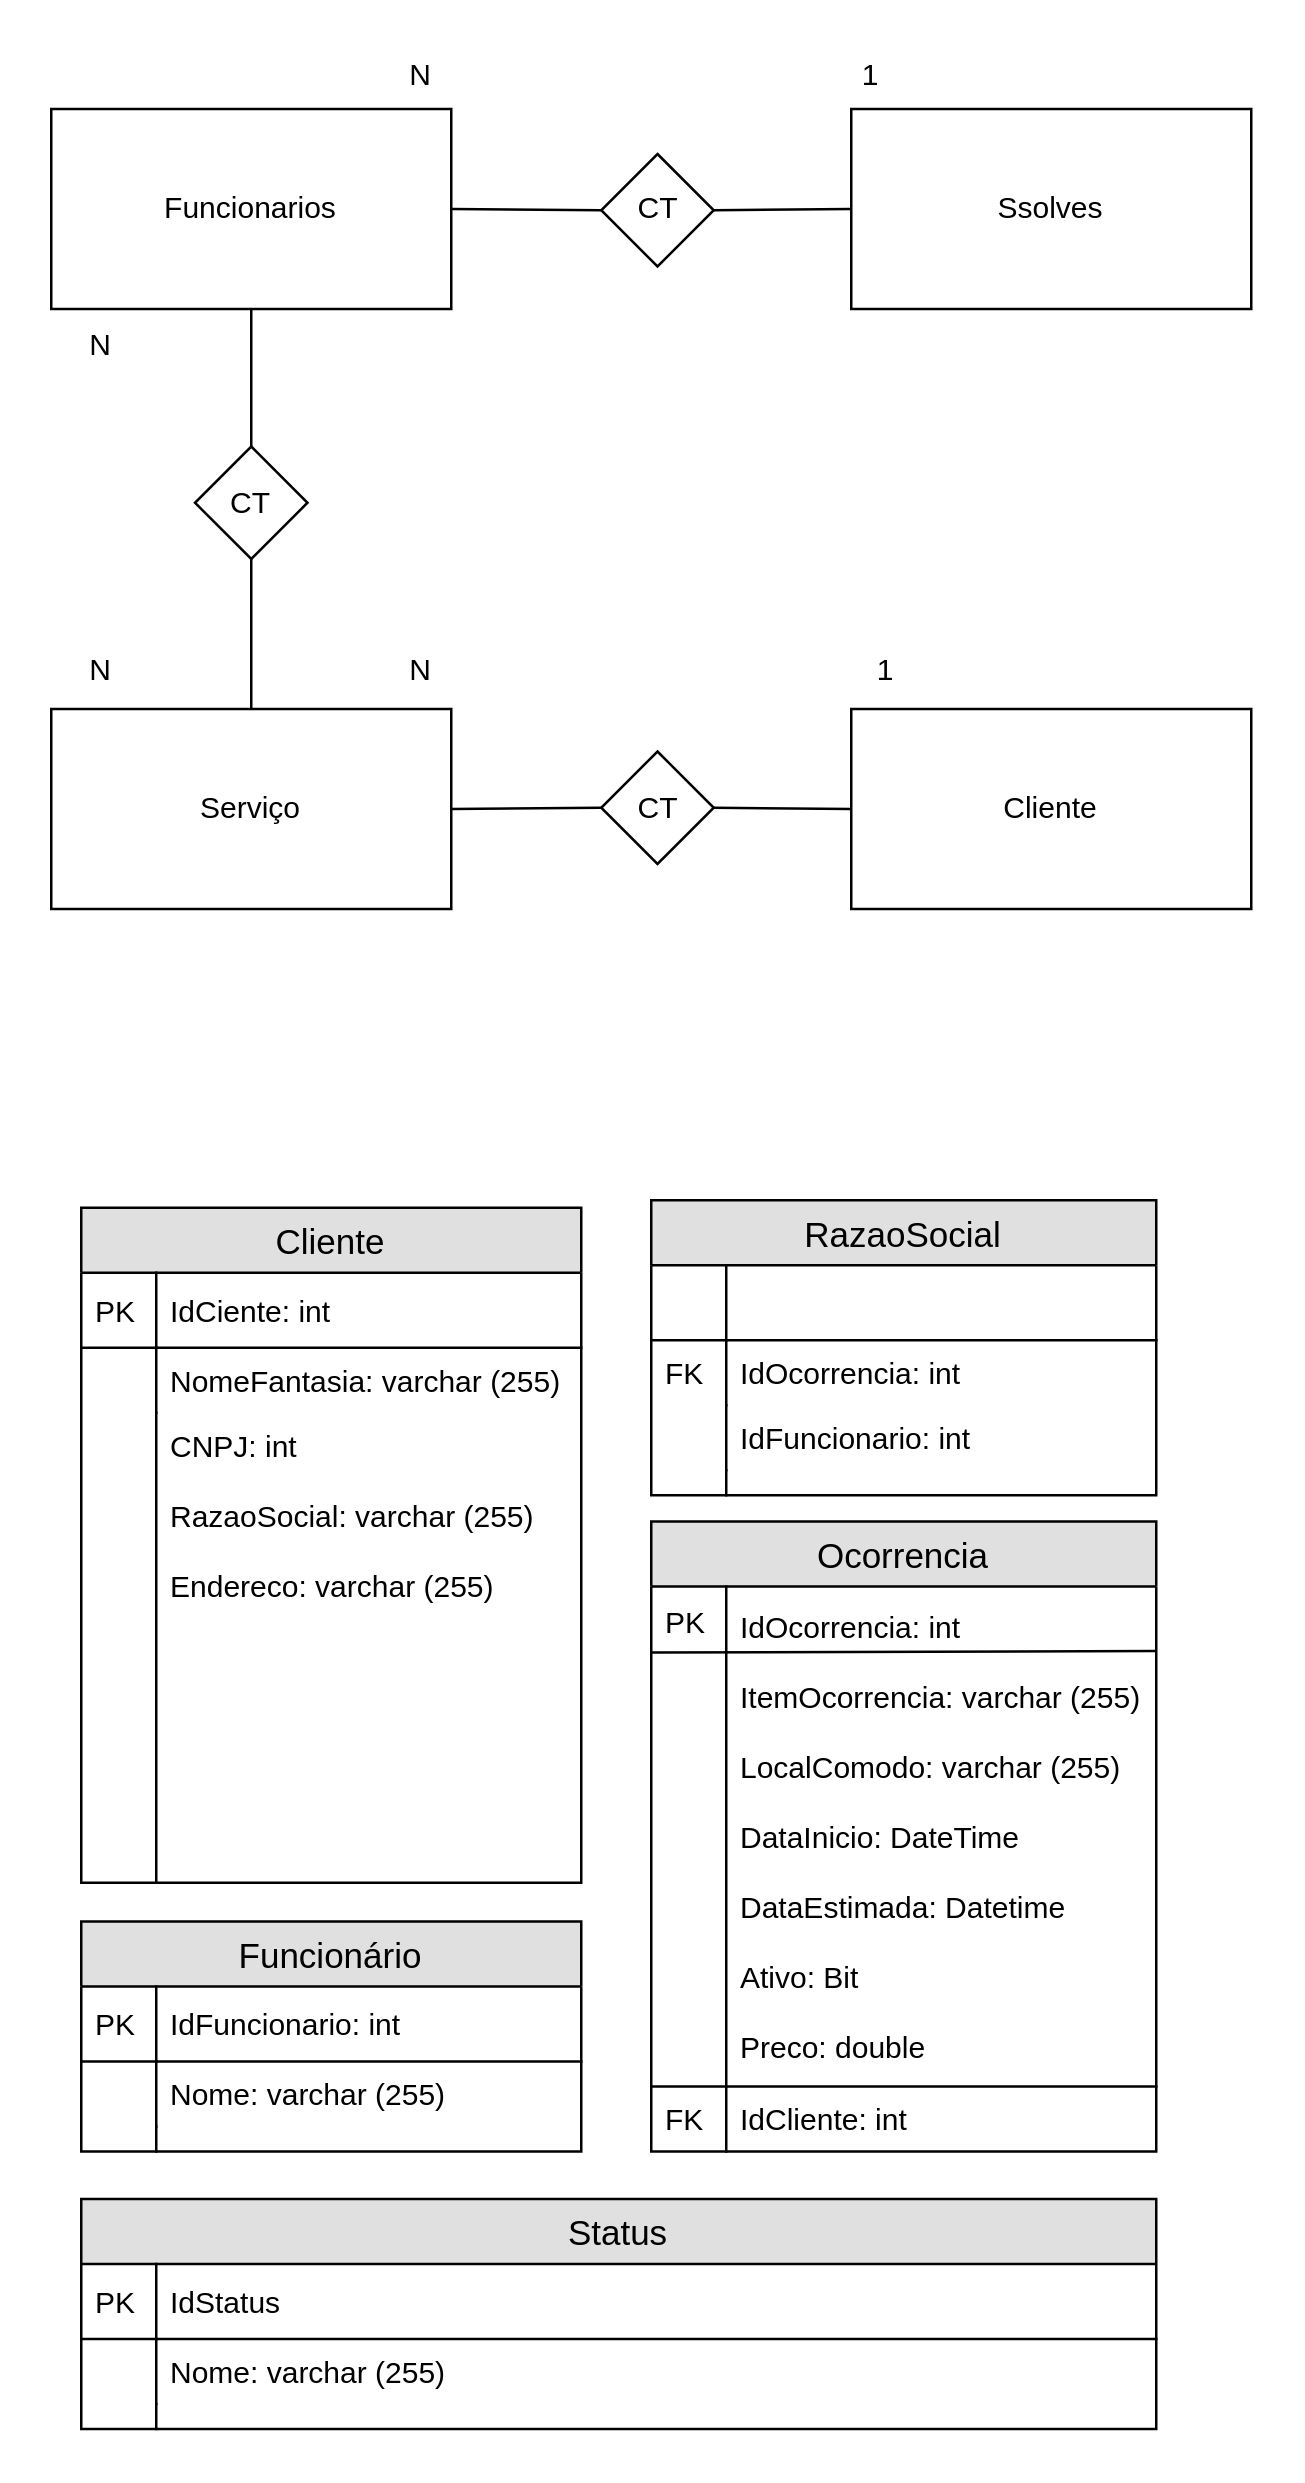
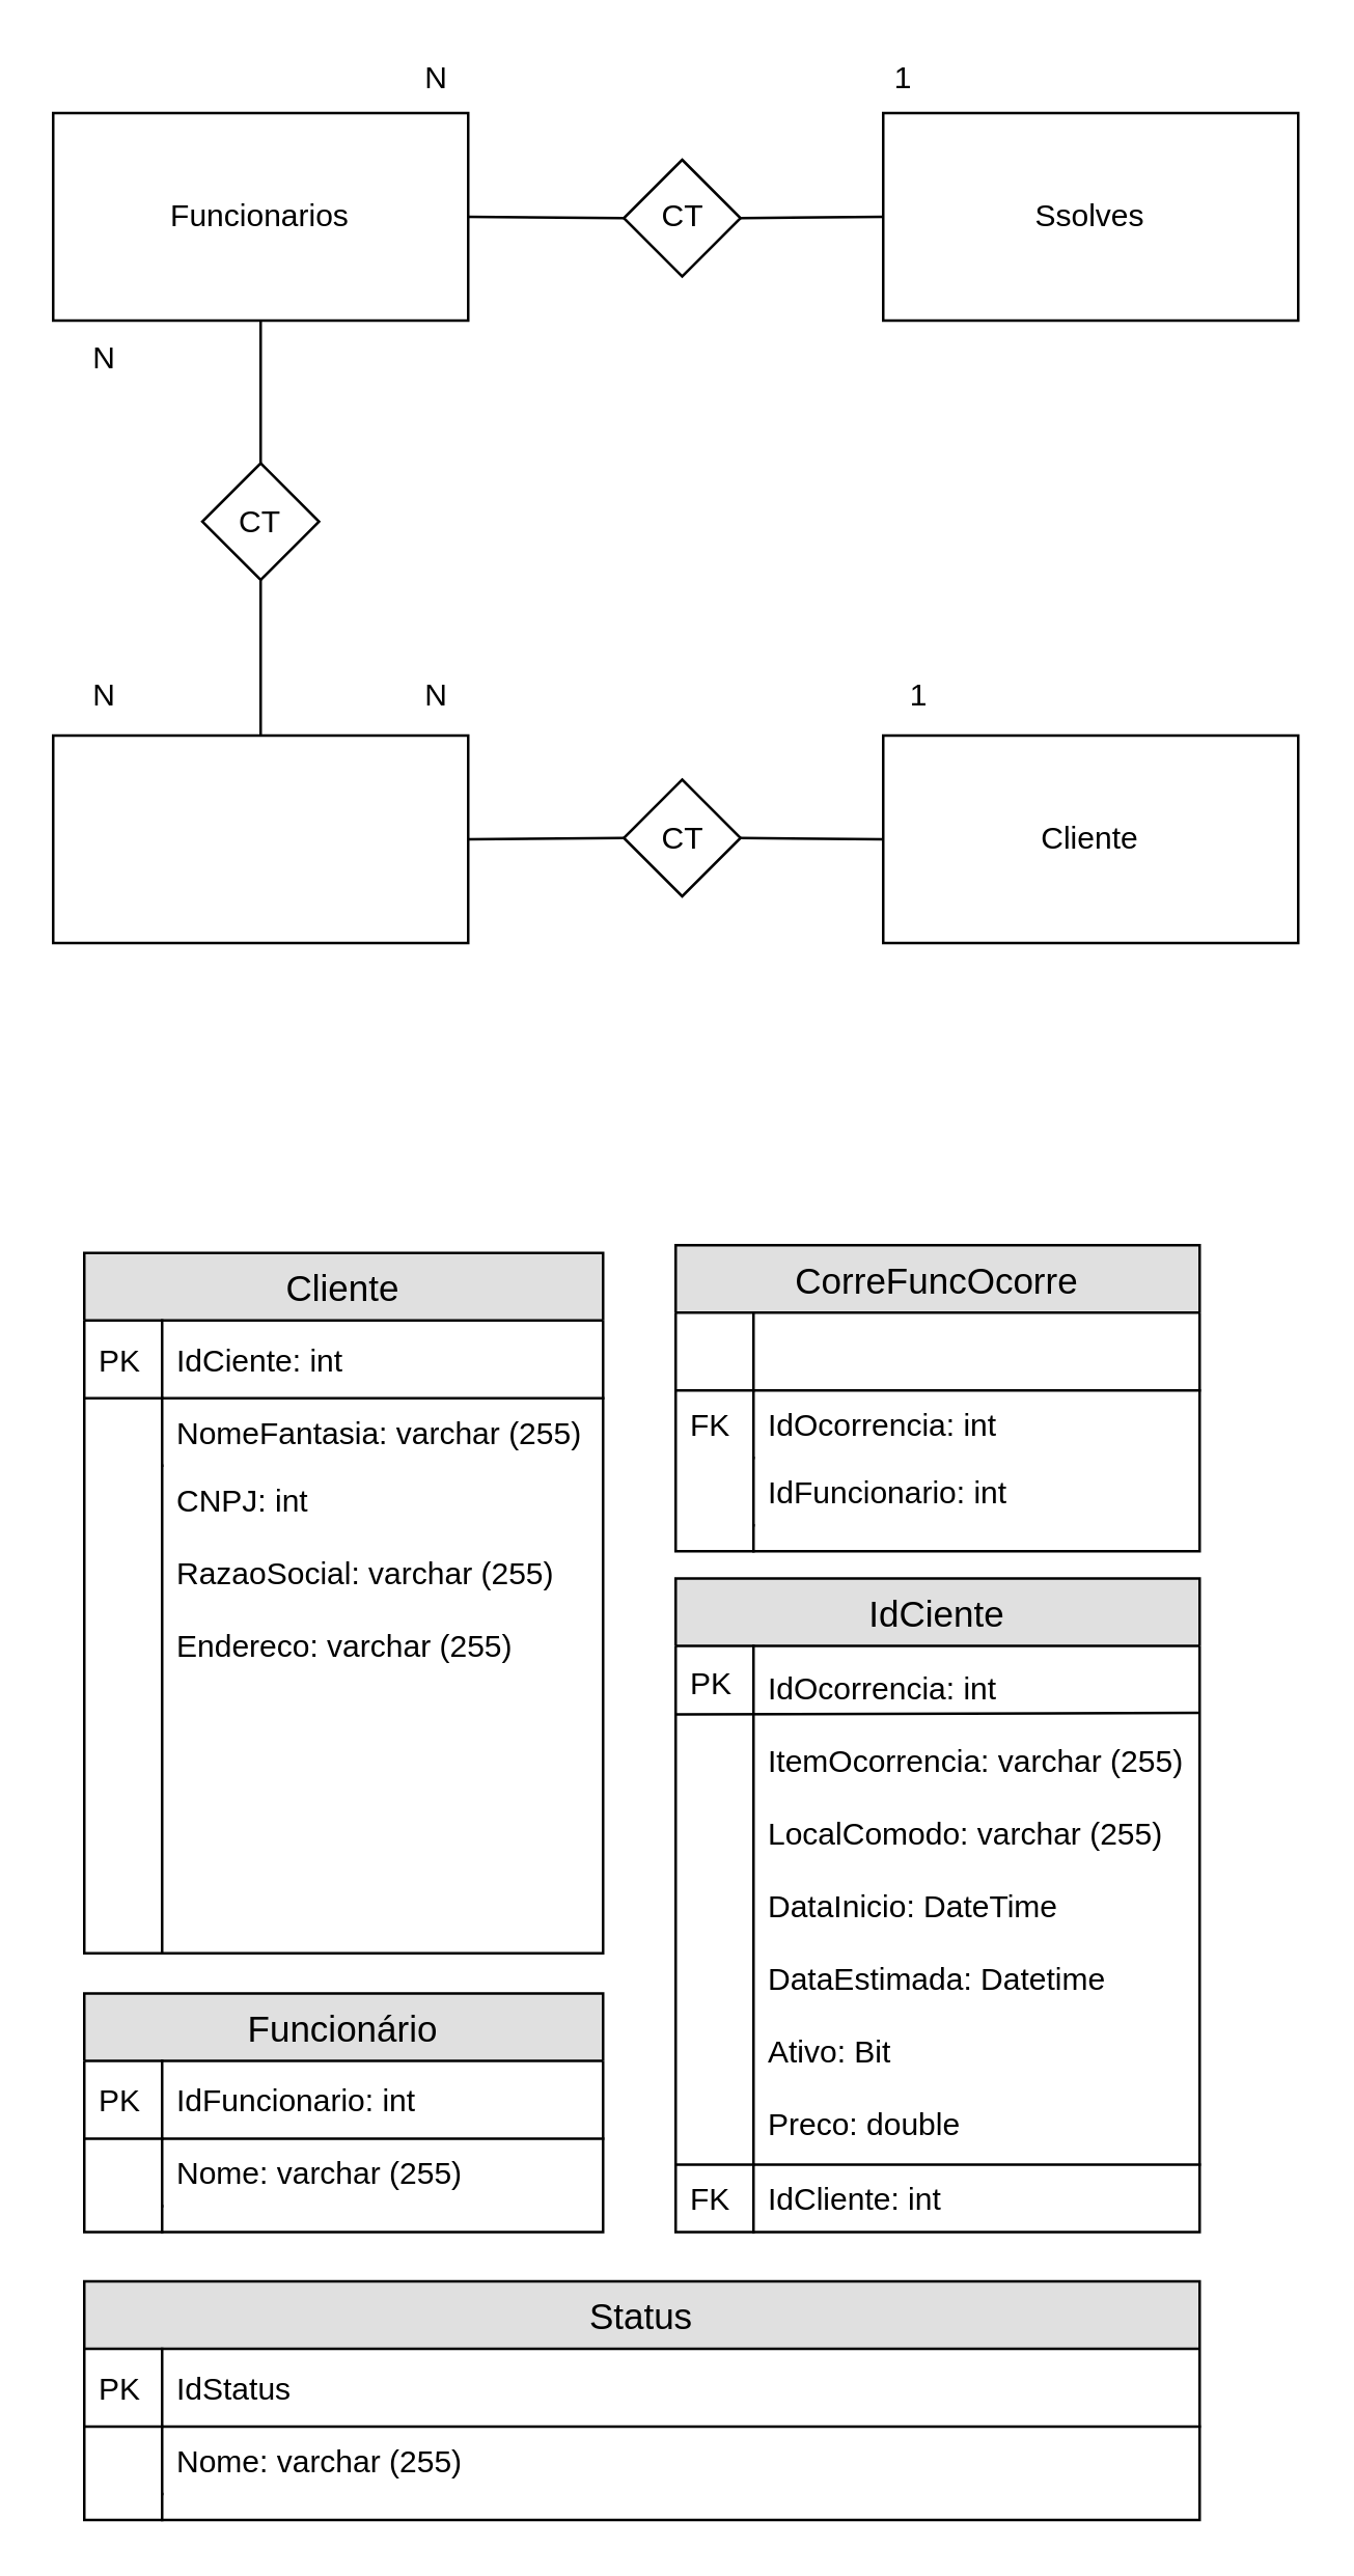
- <mxCell id="13" value="Serviço" style="text;html=1;strokeColor=none;fillColor=none;align=center;verticalAlign=middle;whiteSpace=wrap;rounded=0;" parent="1" vertex="1"><mxGeometry x="60" y="303" width="80" height="40" as="geometry" /></mxCell>
- <mxCell id="35" value="RazaoSocial" style="swimlane;fontStyle=0;childLayout=stackLayout;horizontal=1;startSize=26;fillColor=#e0e0e0;horizontalStack=0;resizeParent=1;resizeParentMax=0;resizeLast=0;collapsible=1;marginBottom=0;swimlaneFillColor=#ffffff;align=center;fontSize=14;" parent="1" vertex="1"><mxGeometry x="260" y="479.5" width="202" height="118" as="geometry" /></mxCell>
+ <mxCell id="35" value="CorreFuncOcorre" style="swimlane;fontStyle=0;childLayout=stackLayout;horizontal=1;startSize=26;fillColor=#e0e0e0;horizontalStack=0;resizeParent=1;resizeParentMax=0;resizeLast=0;collapsible=1;marginBottom=0;swimlaneFillColor=#ffffff;align=center;fontSize=14;" parent="1" vertex="1"><mxGeometry x="260" y="479.5" width="202" height="118" as="geometry" /></mxCell>
- <mxCell id="51" value="Ocorrencia" style="swimlane;fontStyle=0;childLayout=stackLayout;horizontal=1;startSize=26;fillColor=#e0e0e0;horizontalStack=0;resizeParent=1;resizeParentMax=0;resizeLast=0;collapsible=1;marginBottom=0;swimlaneFillColor=#ffffff;align=center;fontSize=14;" parent="1" vertex="1"><mxGeometry x="260" y="608" width="202" height="252" as="geometry" /></mxCell>
+ <mxCell id="51" value="IdCiente" style="swimlane;fontStyle=0;childLayout=stackLayout;horizontal=1;startSize=26;fillColor=#e0e0e0;horizontalStack=0;resizeParent=1;resizeParentMax=0;resizeLast=0;collapsible=1;marginBottom=0;swimlaneFillColor=#ffffff;align=center;fontSize=14;" parent="1" vertex="1"><mxGeometry x="260" y="608" width="202" height="252" as="geometry" /></mxCell>
